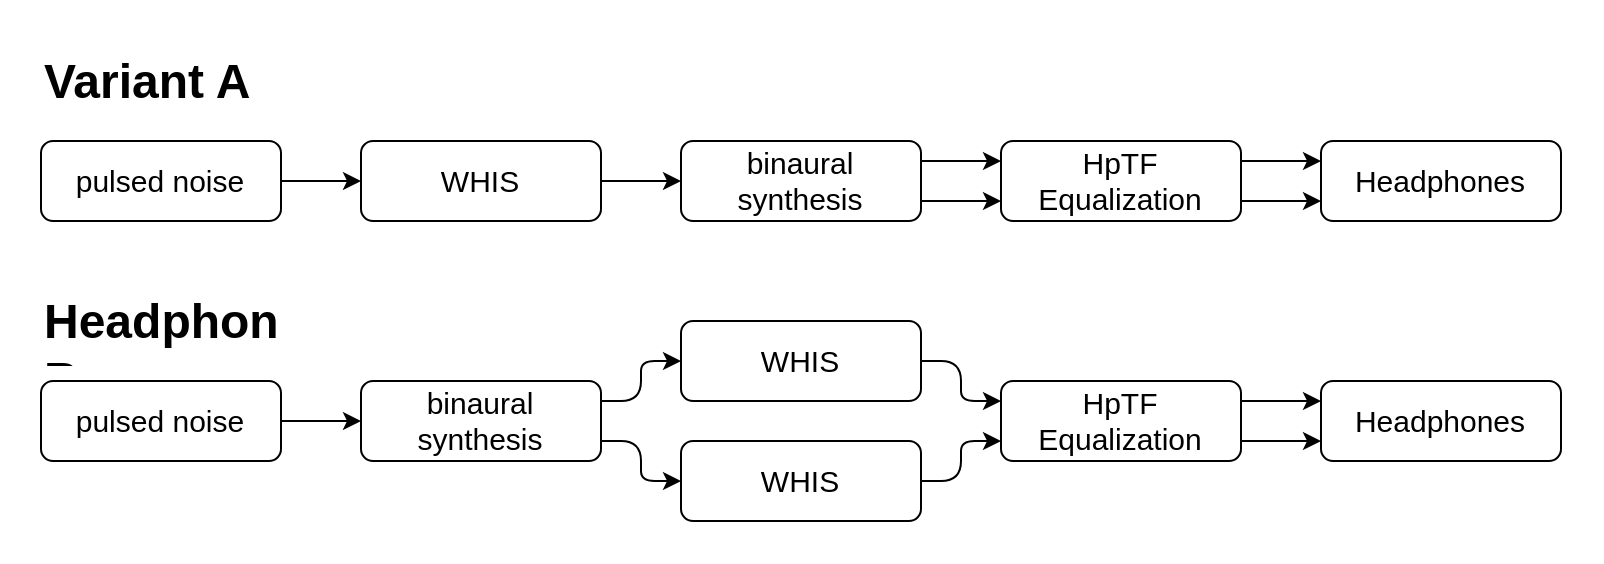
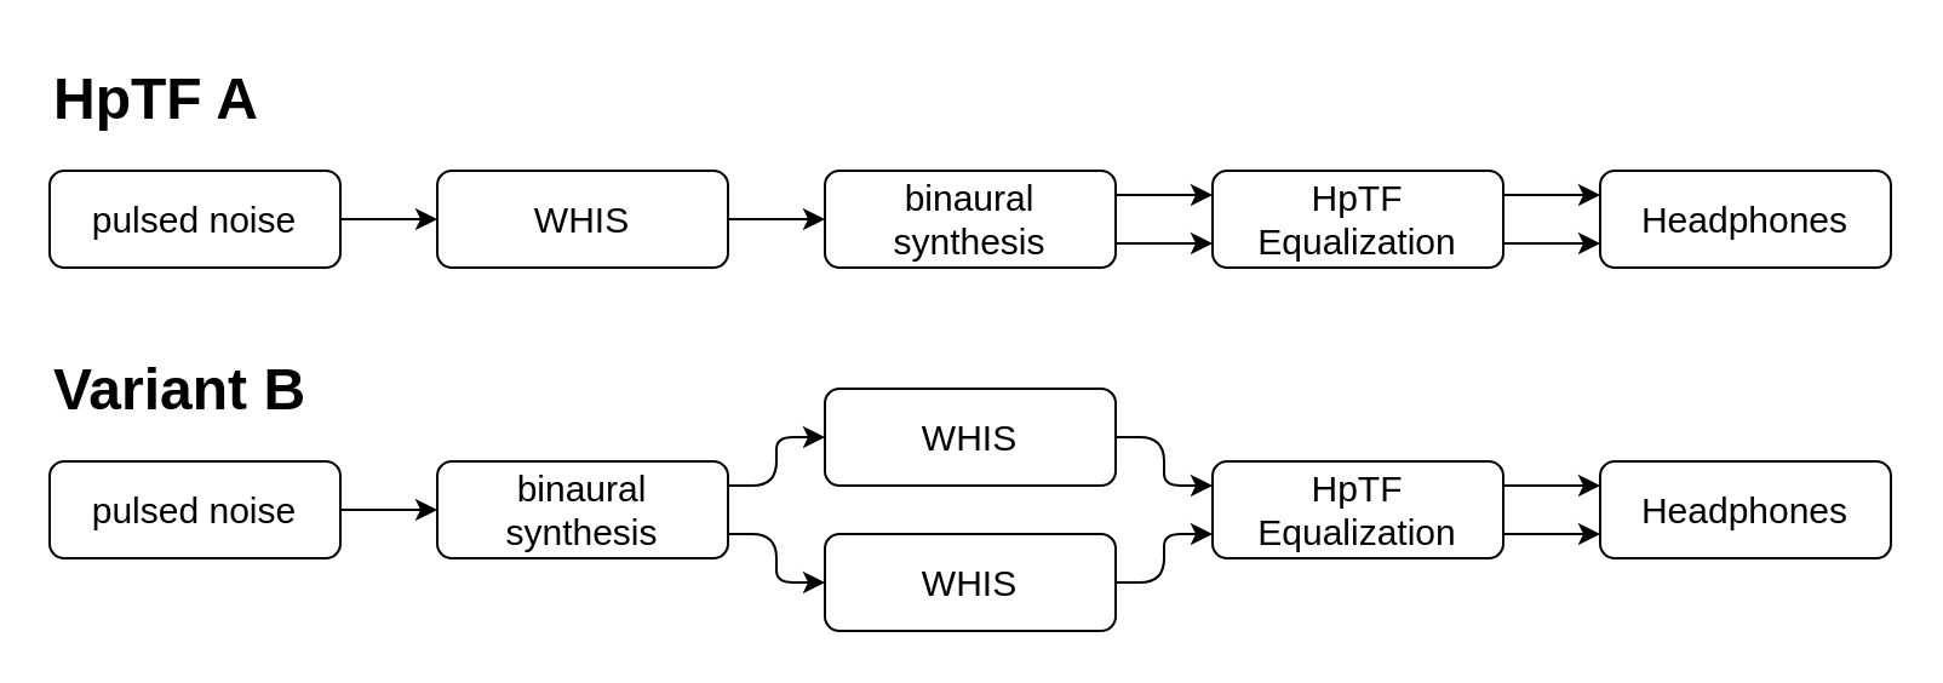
- <mxCell id="26" value="&lt;h1 style=&quot;margin-top: 0px;&quot;&gt;Variant A&lt;/h1&gt;" style="text;html=1;whiteSpace=wrap;overflow=hidden;rounded=0;" vertex="1" parent="1"><mxGeometry x="20" y="20" width="120" height="40" as="geometry" /></mxCell>
+ <mxCell id="26" value="&lt;h1 style=&quot;margin-top: 0px;&quot;&gt;HpTF A&lt;/h1&gt;" style="text;html=1;whiteSpace=wrap;overflow=hidden;rounded=0;" vertex="1" parent="1"><mxGeometry x="20" y="20" width="120" height="40" as="geometry" /></mxCell>
- <mxCell id="27" value="&lt;h1 style=&quot;margin-top: 0px;&quot;&gt;Headphones B&lt;br&gt;&lt;/h1&gt;" style="text;html=1;whiteSpace=wrap;overflow=hidden;rounded=0;" vertex="1" parent="1"><mxGeometry x="20" y="140" width="120" height="40" as="geometry" /></mxCell>
+ <mxCell id="27" value="&lt;h1 style=&quot;margin-top: 0px;&quot;&gt;Variant B&lt;br&gt;&lt;/h1&gt;" style="text;html=1;whiteSpace=wrap;overflow=hidden;rounded=0;" vertex="1" parent="1"><mxGeometry x="20" y="140" width="120" height="40" as="geometry" /></mxCell>
